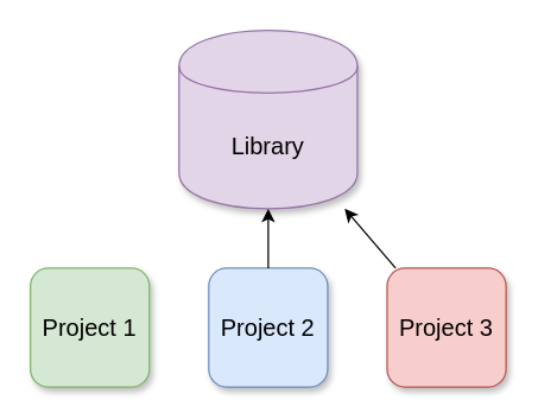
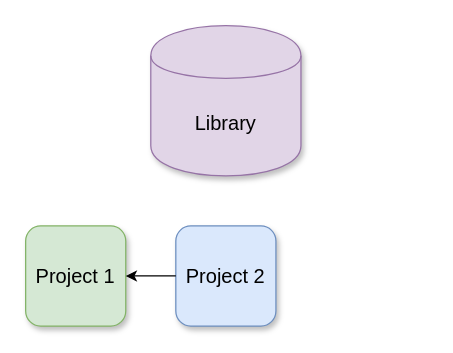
- <mxCell id="7" value="" style="endArrow=classic;html=1;" edge="1" parent="1" source="5" target="2"><mxGeometry width="50" height="50" relative="1" as="geometry"><mxPoint x="20" y="330" as="sourcePoint" /><mxPoint x="70" y="280" as="targetPoint" /></mxGeometry></mxCell>
- <mxCell id="6" value="" style="endArrow=classic;html=1;" edge="1" parent="1" source="4" target="2"><mxGeometry width="50" height="50" relative="1" as="geometry"><mxPoint x="20" y="330" as="sourcePoint" /><mxPoint x="70" y="280" as="targetPoint" /></mxGeometry></mxCell>
+ <mxCell id="6" value="" style="endArrow=classic;html=1;" edge="1" parent="1" source="4" target="3"><mxGeometry width="50" height="50" relative="1" as="geometry"><mxPoint x="20" y="330" as="sourcePoint" /><mxPoint x="70" y="280" as="targetPoint" /></mxGeometry></mxCell>
- <mxCell id="5" value="Project 3" style="whiteSpace=wrap;html=1;aspect=fixed;fillColor=#f8cecc;strokeColor=#b85450;rounded=1;shadow=1;glass=0;comic=0;fontSize=16;" vertex="1" parent="1"><mxGeometry x="260" y="180" width="80" height="80" as="geometry" /></mxCell>
